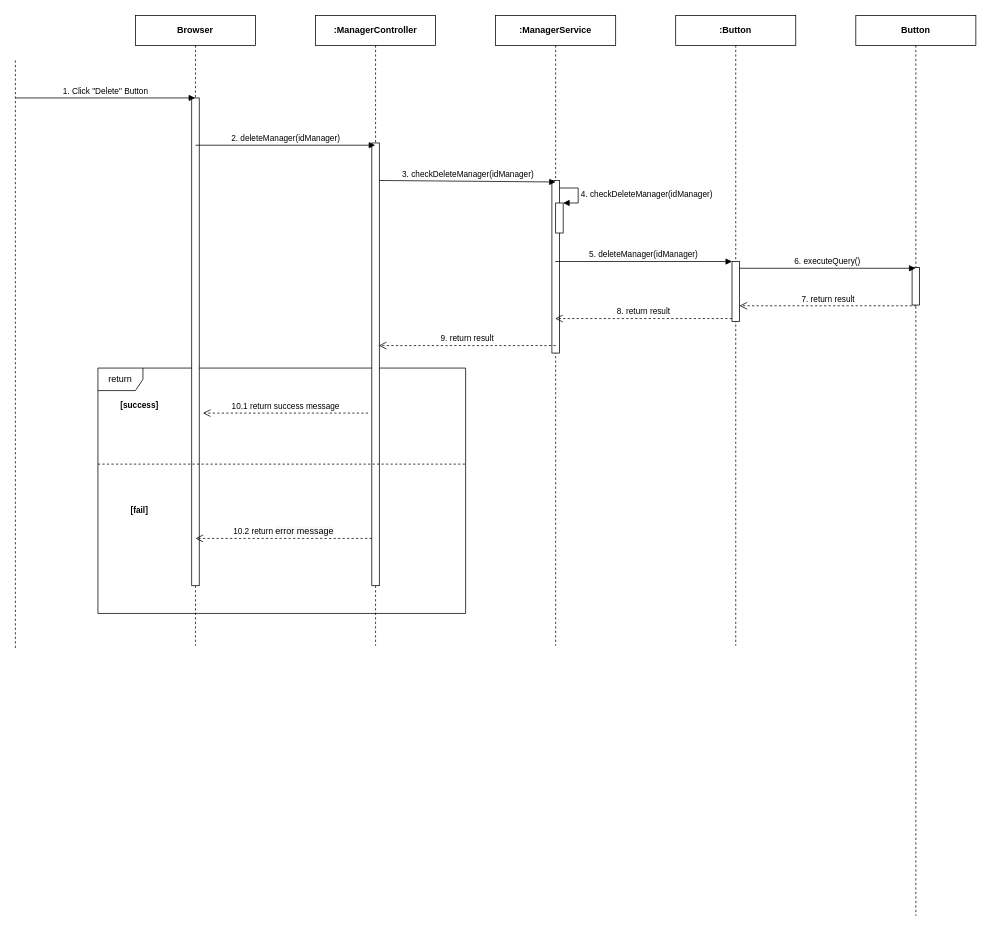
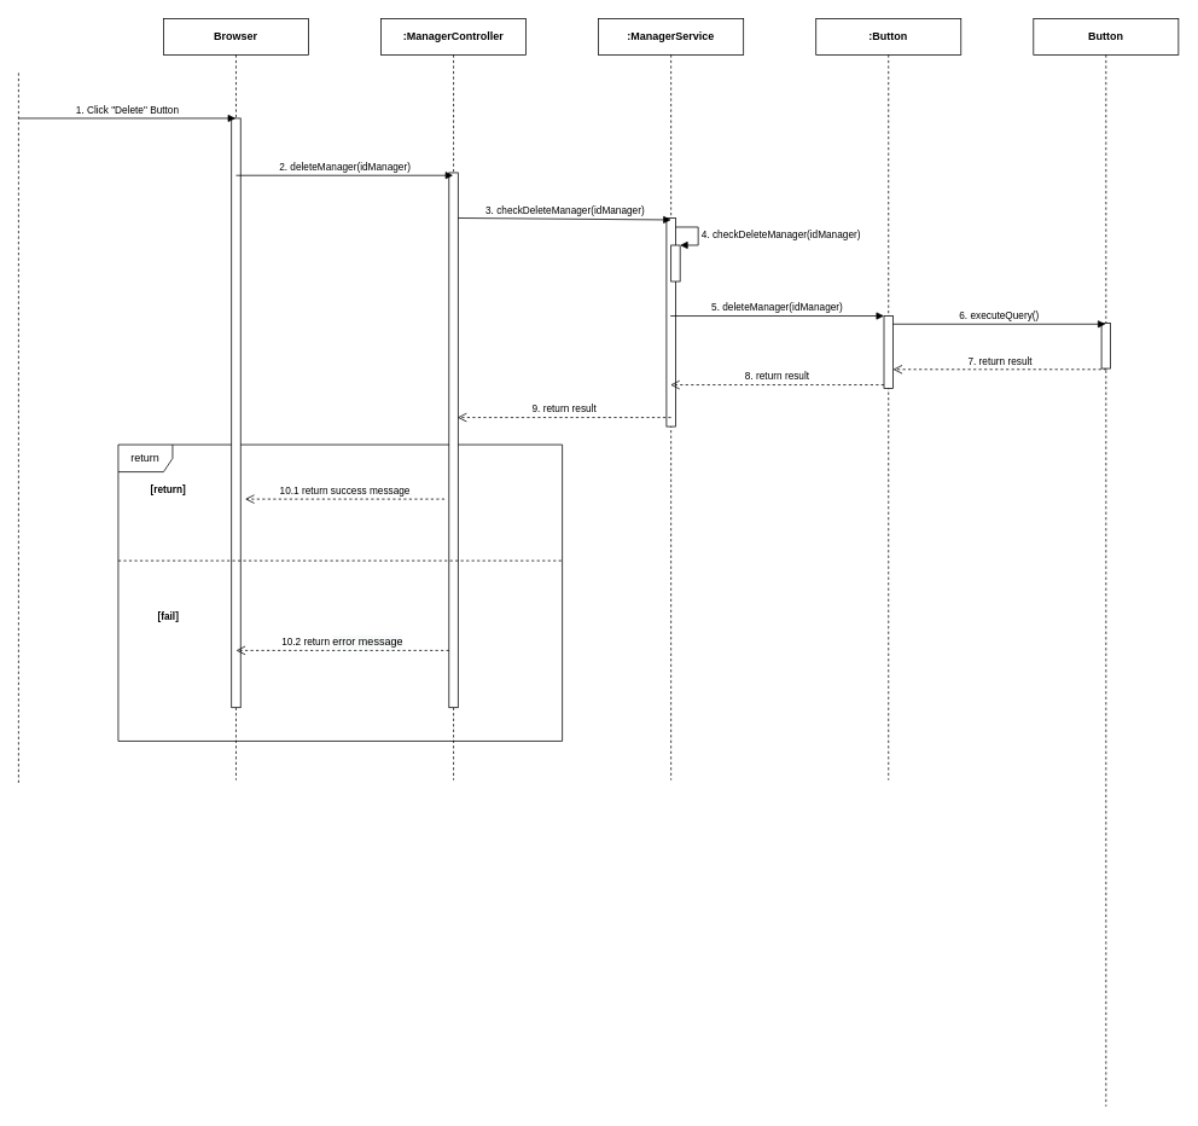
- <mxCell id="25" value="&lt;span style=&quot;font-size: 11px ; background-color: rgb(255 , 255 , 255)&quot;&gt;&lt;b&gt;[success]&lt;/b&gt;&lt;/span&gt;" style="text;html=1;align=center;verticalAlign=middle;resizable=0;points=[];autosize=1;" parent="1" vertex="1"><mxGeometry x="150" y="530" width="70" height="20" as="geometry" /></mxCell>
+ <mxCell id="25" value="&lt;span style=&quot;font-size: 11px ; background-color: rgb(255 , 255 , 255)&quot;&gt;&lt;b&gt;[return]&lt;/b&gt;&lt;/span&gt;" style="text;html=1;align=center;verticalAlign=middle;resizable=0;points=[];autosize=1;" parent="1" vertex="1"><mxGeometry x="150" y="530" width="70" height="20" as="geometry" /></mxCell>
